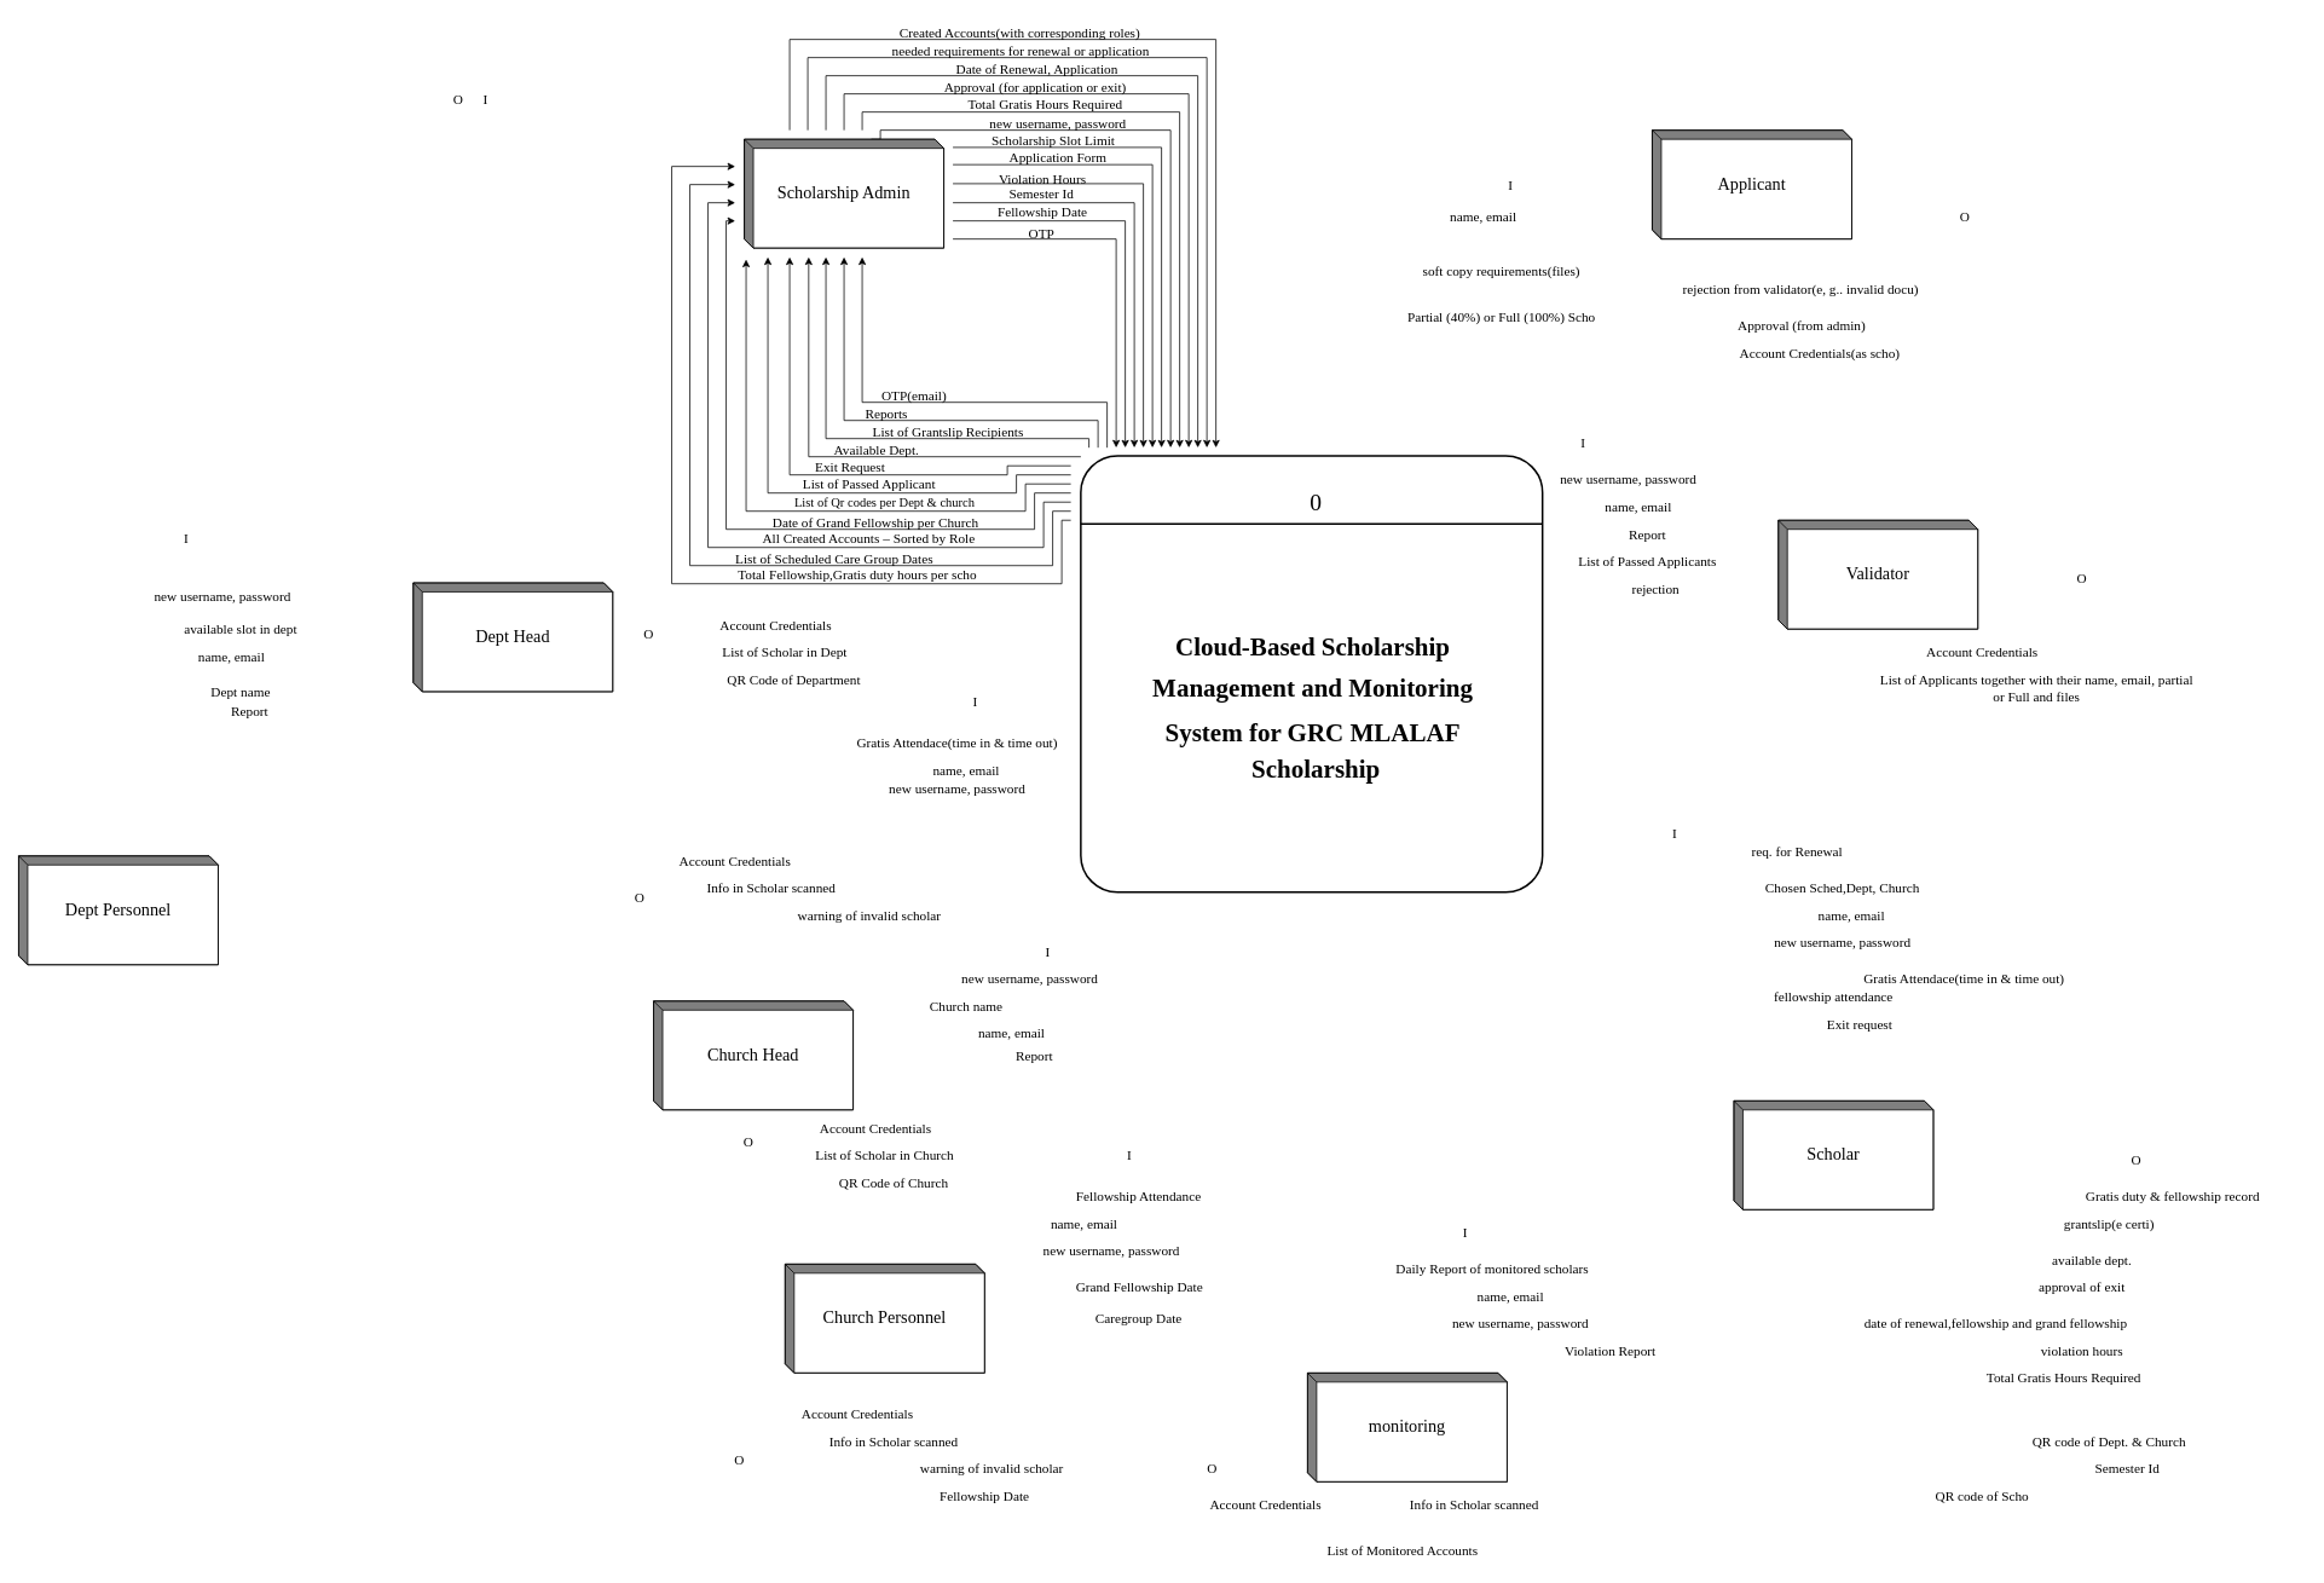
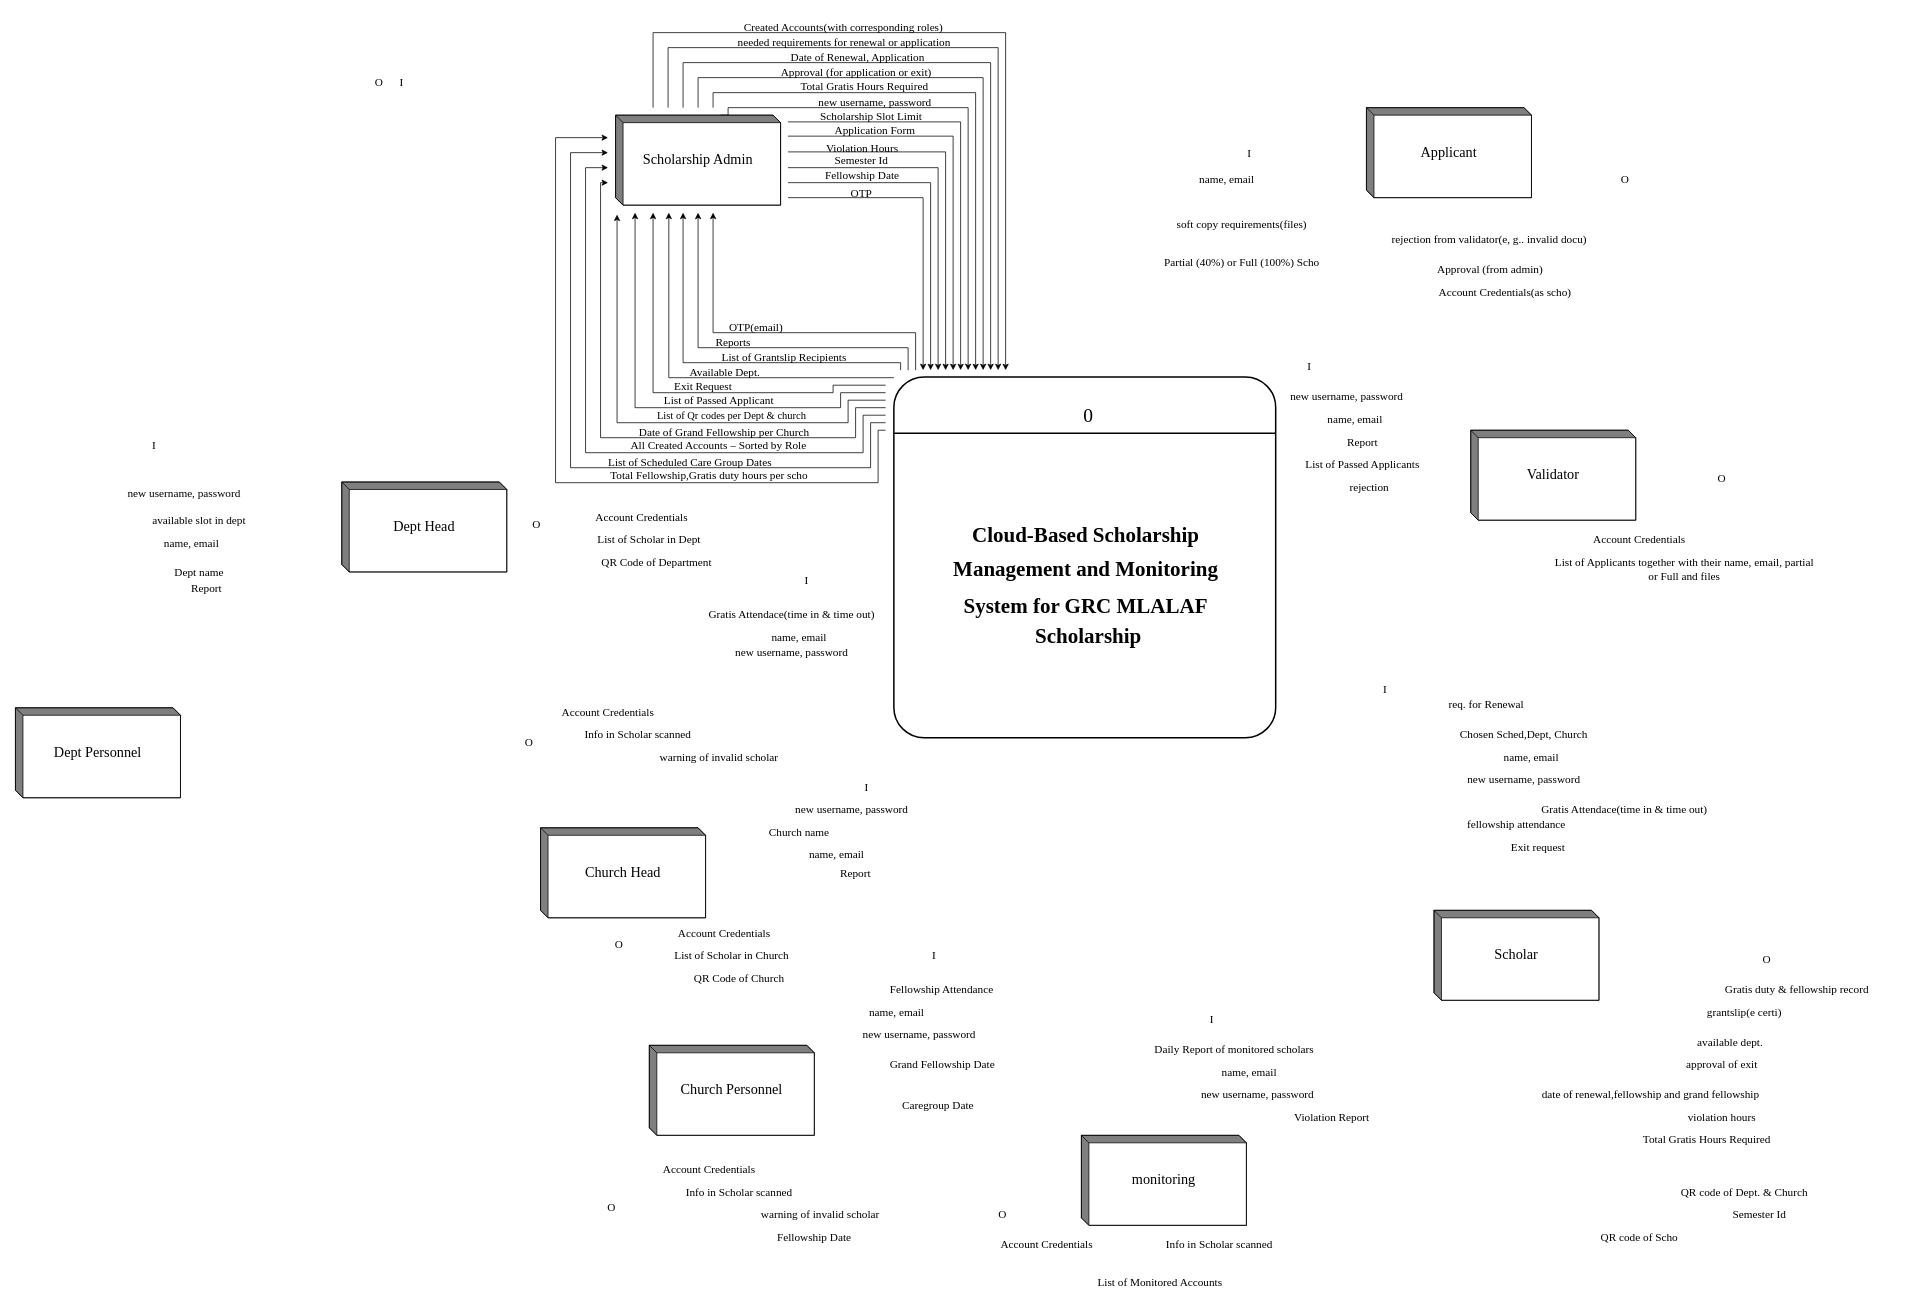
- <mxCell id="95" value="Caregroup Date" style="text;html=1;align=center;verticalAlign=middle;whiteSpace=wrap;rounded=0;fontFamily=Lucida Console;fontSize=15;" vertex="1" parent="1"><mxGeometry x="1110" y="1438" width="290" height="30" as="geometry" /></mxCell>
+ <mxCell id="95" value="Caregroup Date" style="text;html=1;align=center;verticalAlign=middle;whiteSpace=wrap;rounded=0;fontFamily=Lucida Console;fontSize=15;" vertex="1" parent="1"><mxGeometry x="1105" y="1458" width="290" height="30" as="geometry" /></mxCell>
